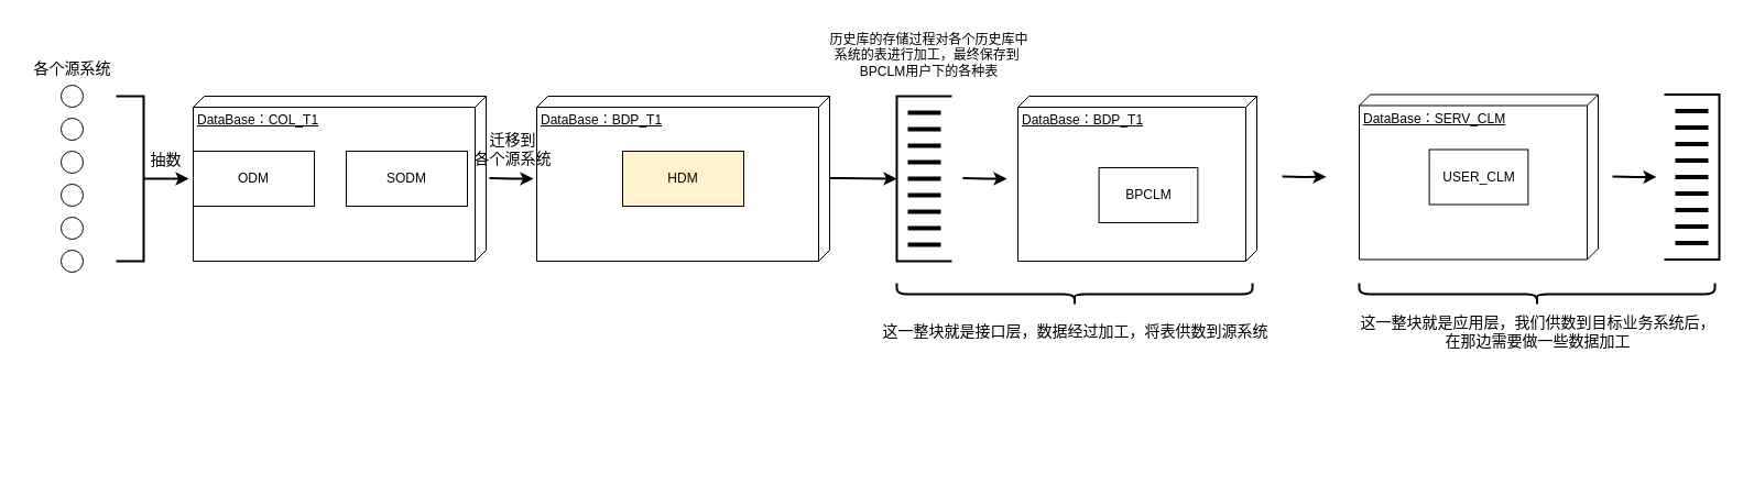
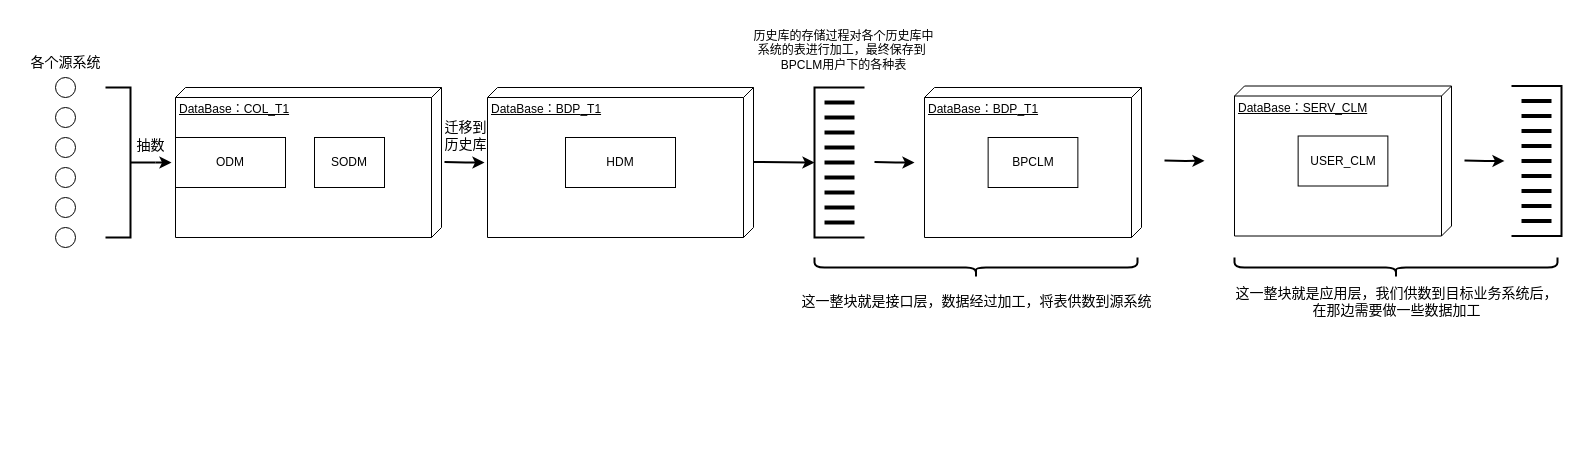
- <mxCell id="24" value="&lt;font style=&quot;font-size: 14px;&quot;&gt;迁移到&lt;/font&gt;&lt;div&gt;&lt;font style=&quot;font-size: 14px;&quot;&gt;各个源系统&lt;/font&gt;&lt;/div&gt;" style="text;html=1;align=center;verticalAlign=middle;resizable=0;points=[];autosize=1;strokeColor=none;fillColor=none;" vertex="1" parent="13"><mxGeometry x="325" y="23" width="70" height="50" as="geometry" /></mxCell>
+ <mxCell id="24" value="&lt;font style=&quot;font-size: 14px;&quot;&gt;迁移到&lt;/font&gt;&lt;div&gt;&lt;font style=&quot;font-size: 14px;&quot;&gt;历史库&lt;/font&gt;&lt;/div&gt;" style="text;html=1;align=center;verticalAlign=middle;resizable=0;points=[];autosize=1;strokeColor=none;fillColor=none;" vertex="1" parent="13"><mxGeometry x="325" y="23" width="70" height="50" as="geometry" /></mxCell>
- <mxCell id="22" value="SODM" style="html=1;whiteSpace=wrap;" vertex="1" parent="19"><mxGeometry x="139" y="50" width="110" height="50" as="geometry" /></mxCell>
+ <mxCell id="22" value="SODM" style="html=1;whiteSpace=wrap;" vertex="1" parent="19"><mxGeometry x="139" y="50" width="70" height="50" as="geometry" /></mxCell>
- <mxCell id="18" value="HDM" style="html=1;whiteSpace=wrap;fillColor=#fff2cc;" vertex="1" parent="16"><mxGeometry x="78" y="50" width="110" height="50" as="geometry" /></mxCell>
+ <mxCell id="18" value="HDM" style="html=1;whiteSpace=wrap;" vertex="1" parent="16"><mxGeometry x="78" y="50" width="110" height="50" as="geometry" /></mxCell>
- <mxCell id="4" value="BPCLM" style="html=1;whiteSpace=wrap;" vertex="1" parent="2"><mxGeometry x="73.632" y="65" width="89.737" height="50" as="geometry" /></mxCell>
+ <mxCell id="4" value="BPCLM" style="html=1;whiteSpace=wrap;" vertex="1" parent="2"><mxGeometry x="63.632" y="50" width="89.737" height="50" as="geometry" /></mxCell>
